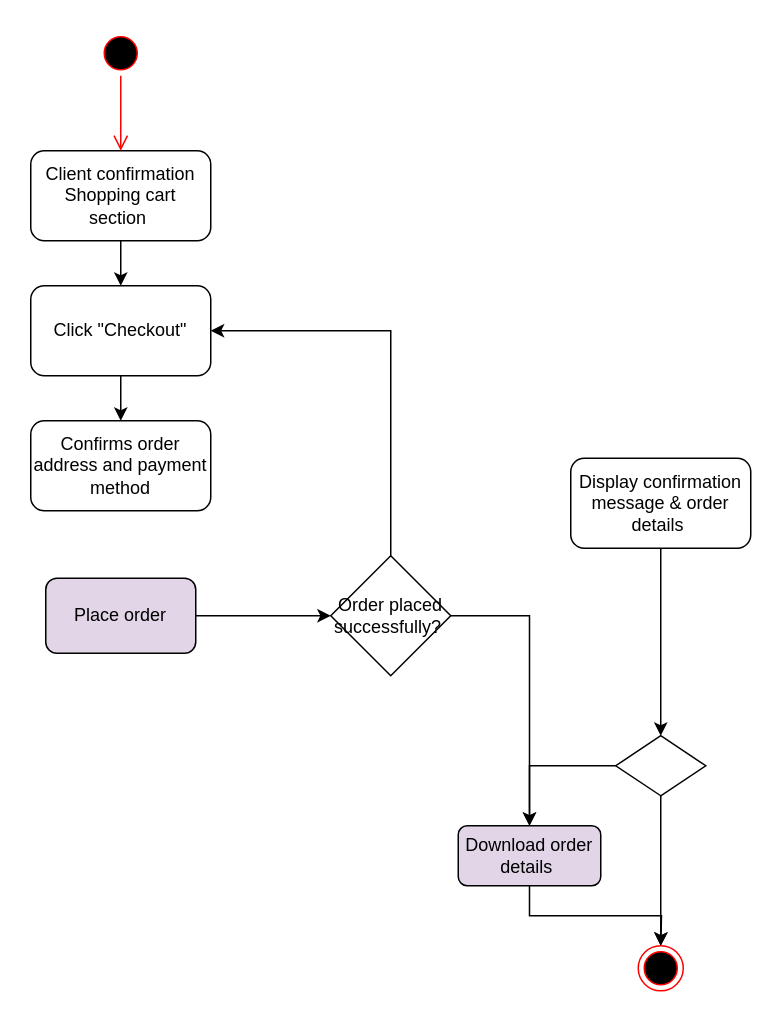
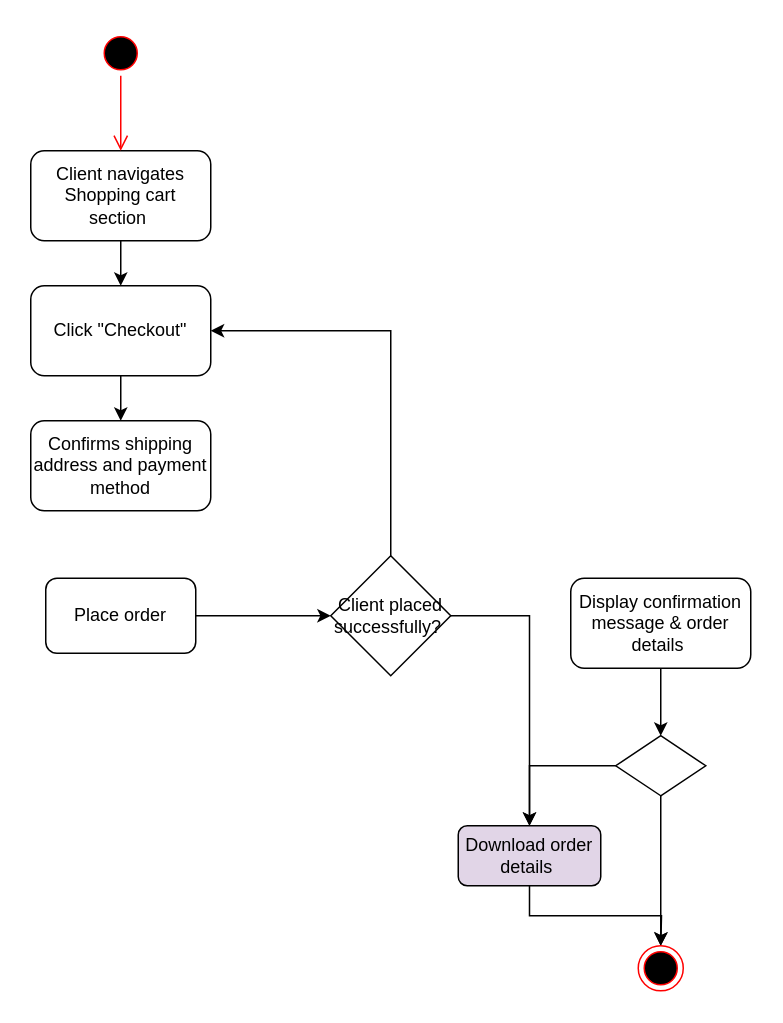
- <mxCell id="3" value="Client confirmation Shopping cart section&amp;nbsp;" style="rounded=1;whiteSpace=wrap;html=1;" vertex="1" parent="1"><mxGeometry x="20" y="100" width="120" height="60" as="geometry" /></mxCell>
+ <mxCell id="3" value="Client navigates Shopping cart section&amp;nbsp;" style="rounded=1;whiteSpace=wrap;html=1;" vertex="1" parent="1"><mxGeometry x="20" y="100" width="120" height="60" as="geometry" /></mxCell>
- <mxCell id="6" value="Confirms order address and payment method" style="rounded=1;whiteSpace=wrap;html=1;" vertex="1" parent="1"><mxGeometry x="20" y="280" width="120" height="60" as="geometry" /></mxCell>
+ <mxCell id="6" value="Confirms shipping address and payment method" style="rounded=1;whiteSpace=wrap;html=1;" vertex="1" parent="1"><mxGeometry x="20" y="280" width="120" height="60" as="geometry" /></mxCell>
- <mxCell id="13" value="Display confirmation message &amp;amp; order details&amp;nbsp;" style="rounded=1;whiteSpace=wrap;html=1;" vertex="1" parent="1"><mxGeometry x="380" y="305" width="120" height="60" as="geometry" /></mxCell>
+ <mxCell id="13" value="Display confirmation message &amp;amp; order details&amp;nbsp;" style="rounded=1;whiteSpace=wrap;html=1;" vertex="1" parent="1"><mxGeometry x="380" y="385" width="120" height="60" as="geometry" /></mxCell>
- <mxCell id="8" value="Place order" style="rounded=1;whiteSpace=wrap;html=1;fillColor=#e1d5e7;" vertex="1" parent="1"><mxGeometry x="30" y="385" width="100" height="50" as="geometry" /></mxCell>
+ <mxCell id="8" value="Place order" style="rounded=1;whiteSpace=wrap;html=1;" vertex="1" parent="1"><mxGeometry x="30" y="385" width="100" height="50" as="geometry" /></mxCell>
- <mxCell id="11" value="Order placed successfully?&amp;nbsp;" style="rhombus;whiteSpace=wrap;html=1;" vertex="1" parent="1"><mxGeometry x="220" y="370" width="80" height="80" as="geometry" /></mxCell>
+ <mxCell id="11" value="Client placed successfully?&amp;nbsp;" style="rhombus;whiteSpace=wrap;html=1;" vertex="1" parent="1"><mxGeometry x="220" y="370" width="80" height="80" as="geometry" /></mxCell>
